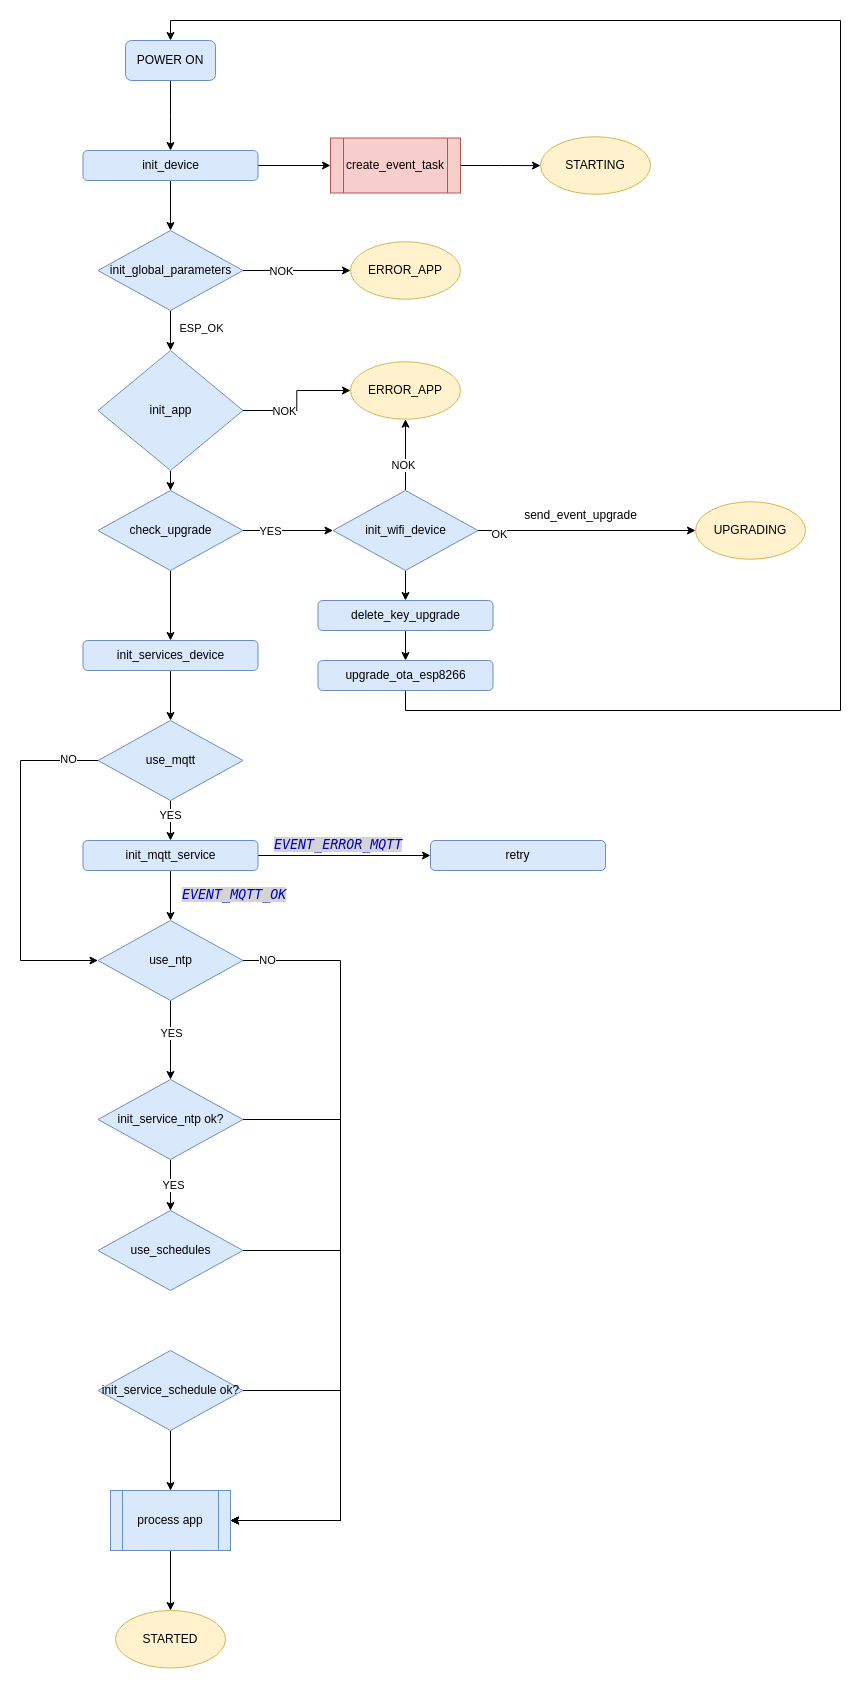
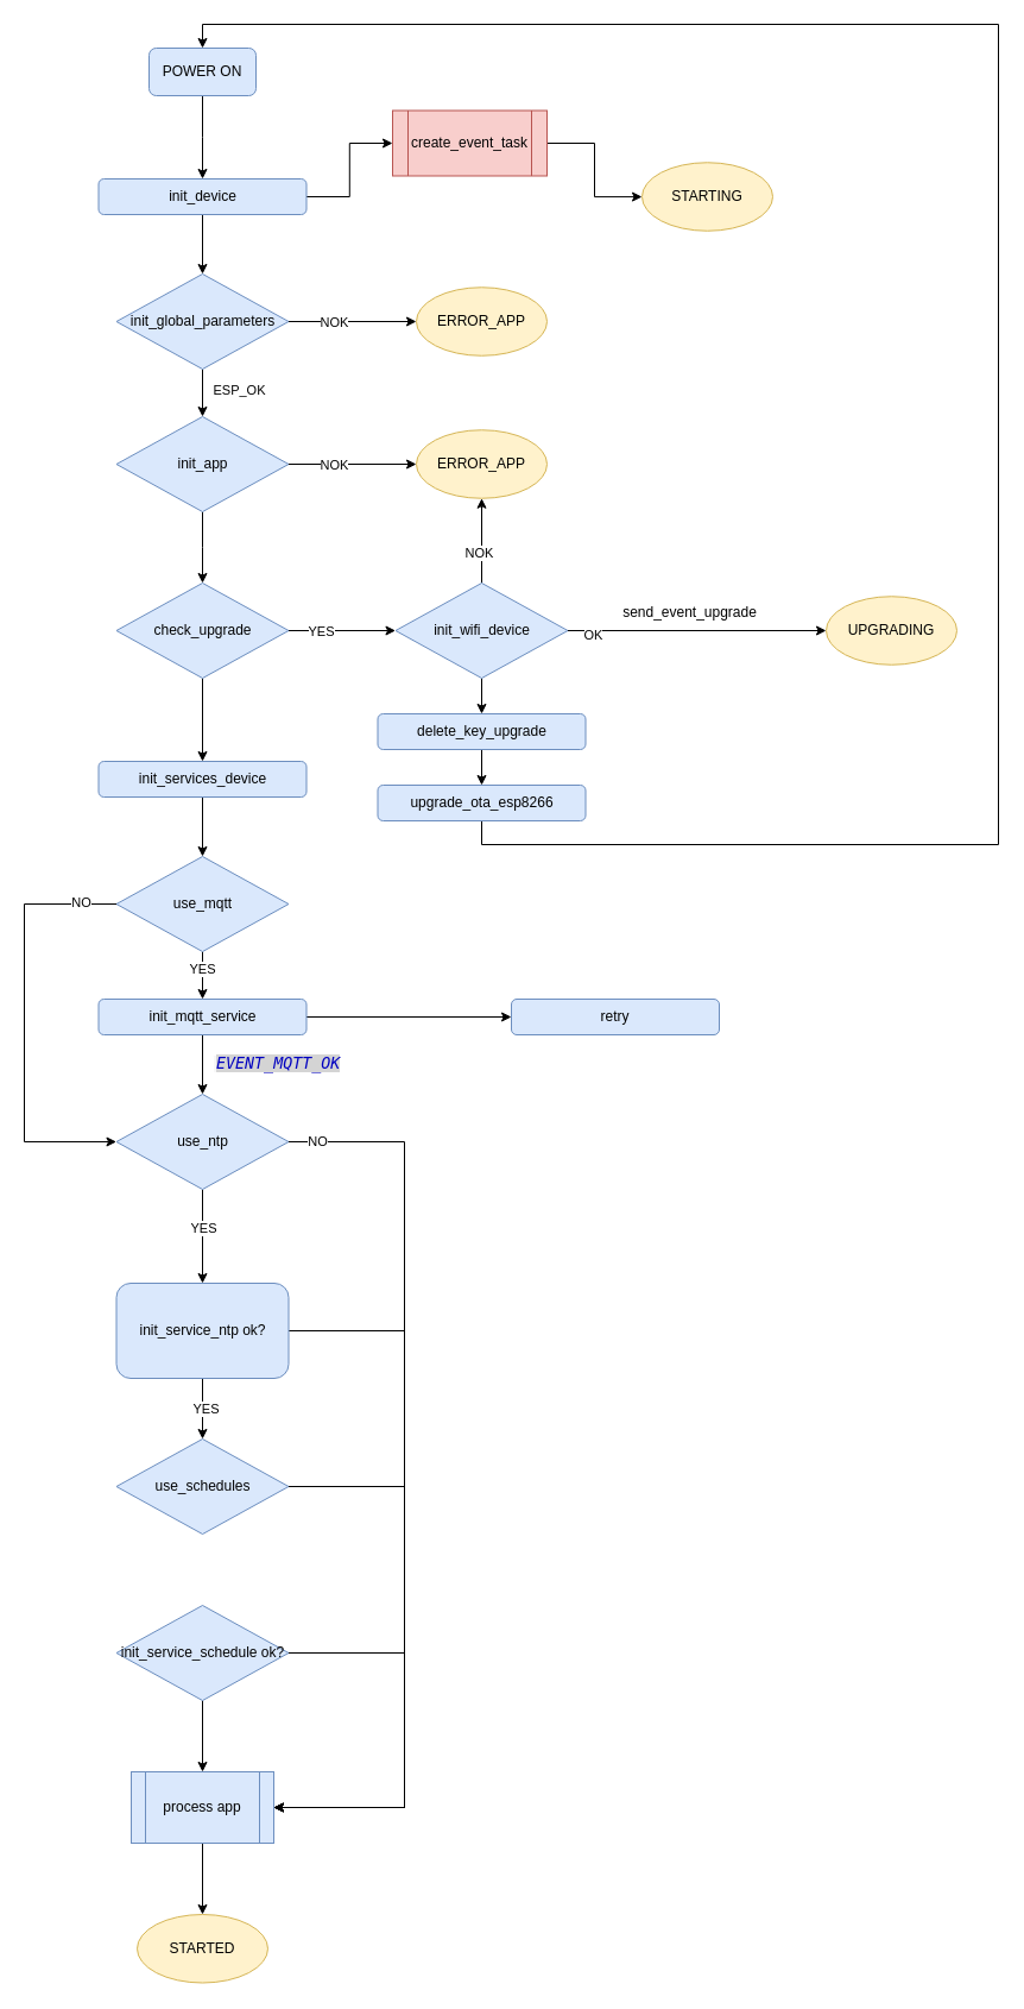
- <mxCell id="8" value="create_event_task" style="shape=process;whiteSpace=wrap;html=1;backgroundOutline=1;fillColor=#f8cecc;strokeColor=#b85450;" parent="1" vertex="1"><mxGeometry x="330" y="137.5" width="130" height="55" as="geometry" /></mxCell>
+ <mxCell id="8" value="create_event_task" style="shape=process;whiteSpace=wrap;html=1;backgroundOutline=1;fillColor=#f8cecc;strokeColor=#b85450;" parent="1" vertex="1"><mxGeometry x="330" y="92.5" width="130" height="55" as="geometry" /></mxCell>
- <mxCell id="19" value="init_app" style="rhombus;whiteSpace=wrap;html=1;fillColor=#dae8fc;strokeColor=#6c8ebf;" parent="1" vertex="1"><mxGeometry x="97.5" y="350" width="145" height="120" as="geometry" /></mxCell>
+ <mxCell id="19" value="init_app" style="rhombus;whiteSpace=wrap;html=1;fillColor=#dae8fc;strokeColor=#6c8ebf;" parent="1" vertex="1"><mxGeometry x="97.5" y="350" width="145" height="80" as="geometry" /></mxCell>
- <mxCell id="48" value="&lt;span style=&quot;background-color:#f7f7f7;padding:0px 0px 0px 2px;&quot;&gt;&lt;span style=&quot;color:#2c2c2c;background-color:#f7f7f7;font-family:&amp;quot;Monospace&amp;quot;;font-size:10pt;white-space:pre;&quot;&gt;&lt;span style=&quot;color:#000000;&quot;&gt;&lt;/span&gt;&lt;span style=&quot;color:#0000c0;background-color:#d4d4d4;font-style:italic;&quot;&gt;EVENT_ERROR_MQTT&lt;/span&gt;&lt;/span&gt;&lt;/span&gt;" style="text;whiteSpace=wrap;html=1;" parent="1" vertex="1"><mxGeometry x="270" y="830" width="160" height="40" as="geometry" /></mxCell>
- <mxCell id="58" value="init_service_ntp ok?" style="rhombus;whiteSpace=wrap;html=1;fillColor=#dae8fc;strokeColor=#6c8ebf;" parent="1" vertex="1"><mxGeometry x="97.5" y="1079" width="145" height="80" as="geometry" /></mxCell>
+ <mxCell id="58" value="init_service_ntp ok?" style="whiteSpace=wrap;html=1;fillColor=#dae8fc;strokeColor=#6c8ebf;rounded=1;" parent="1" vertex="1"><mxGeometry x="97.5" y="1079" width="145" height="80" as="geometry" /></mxCell>
